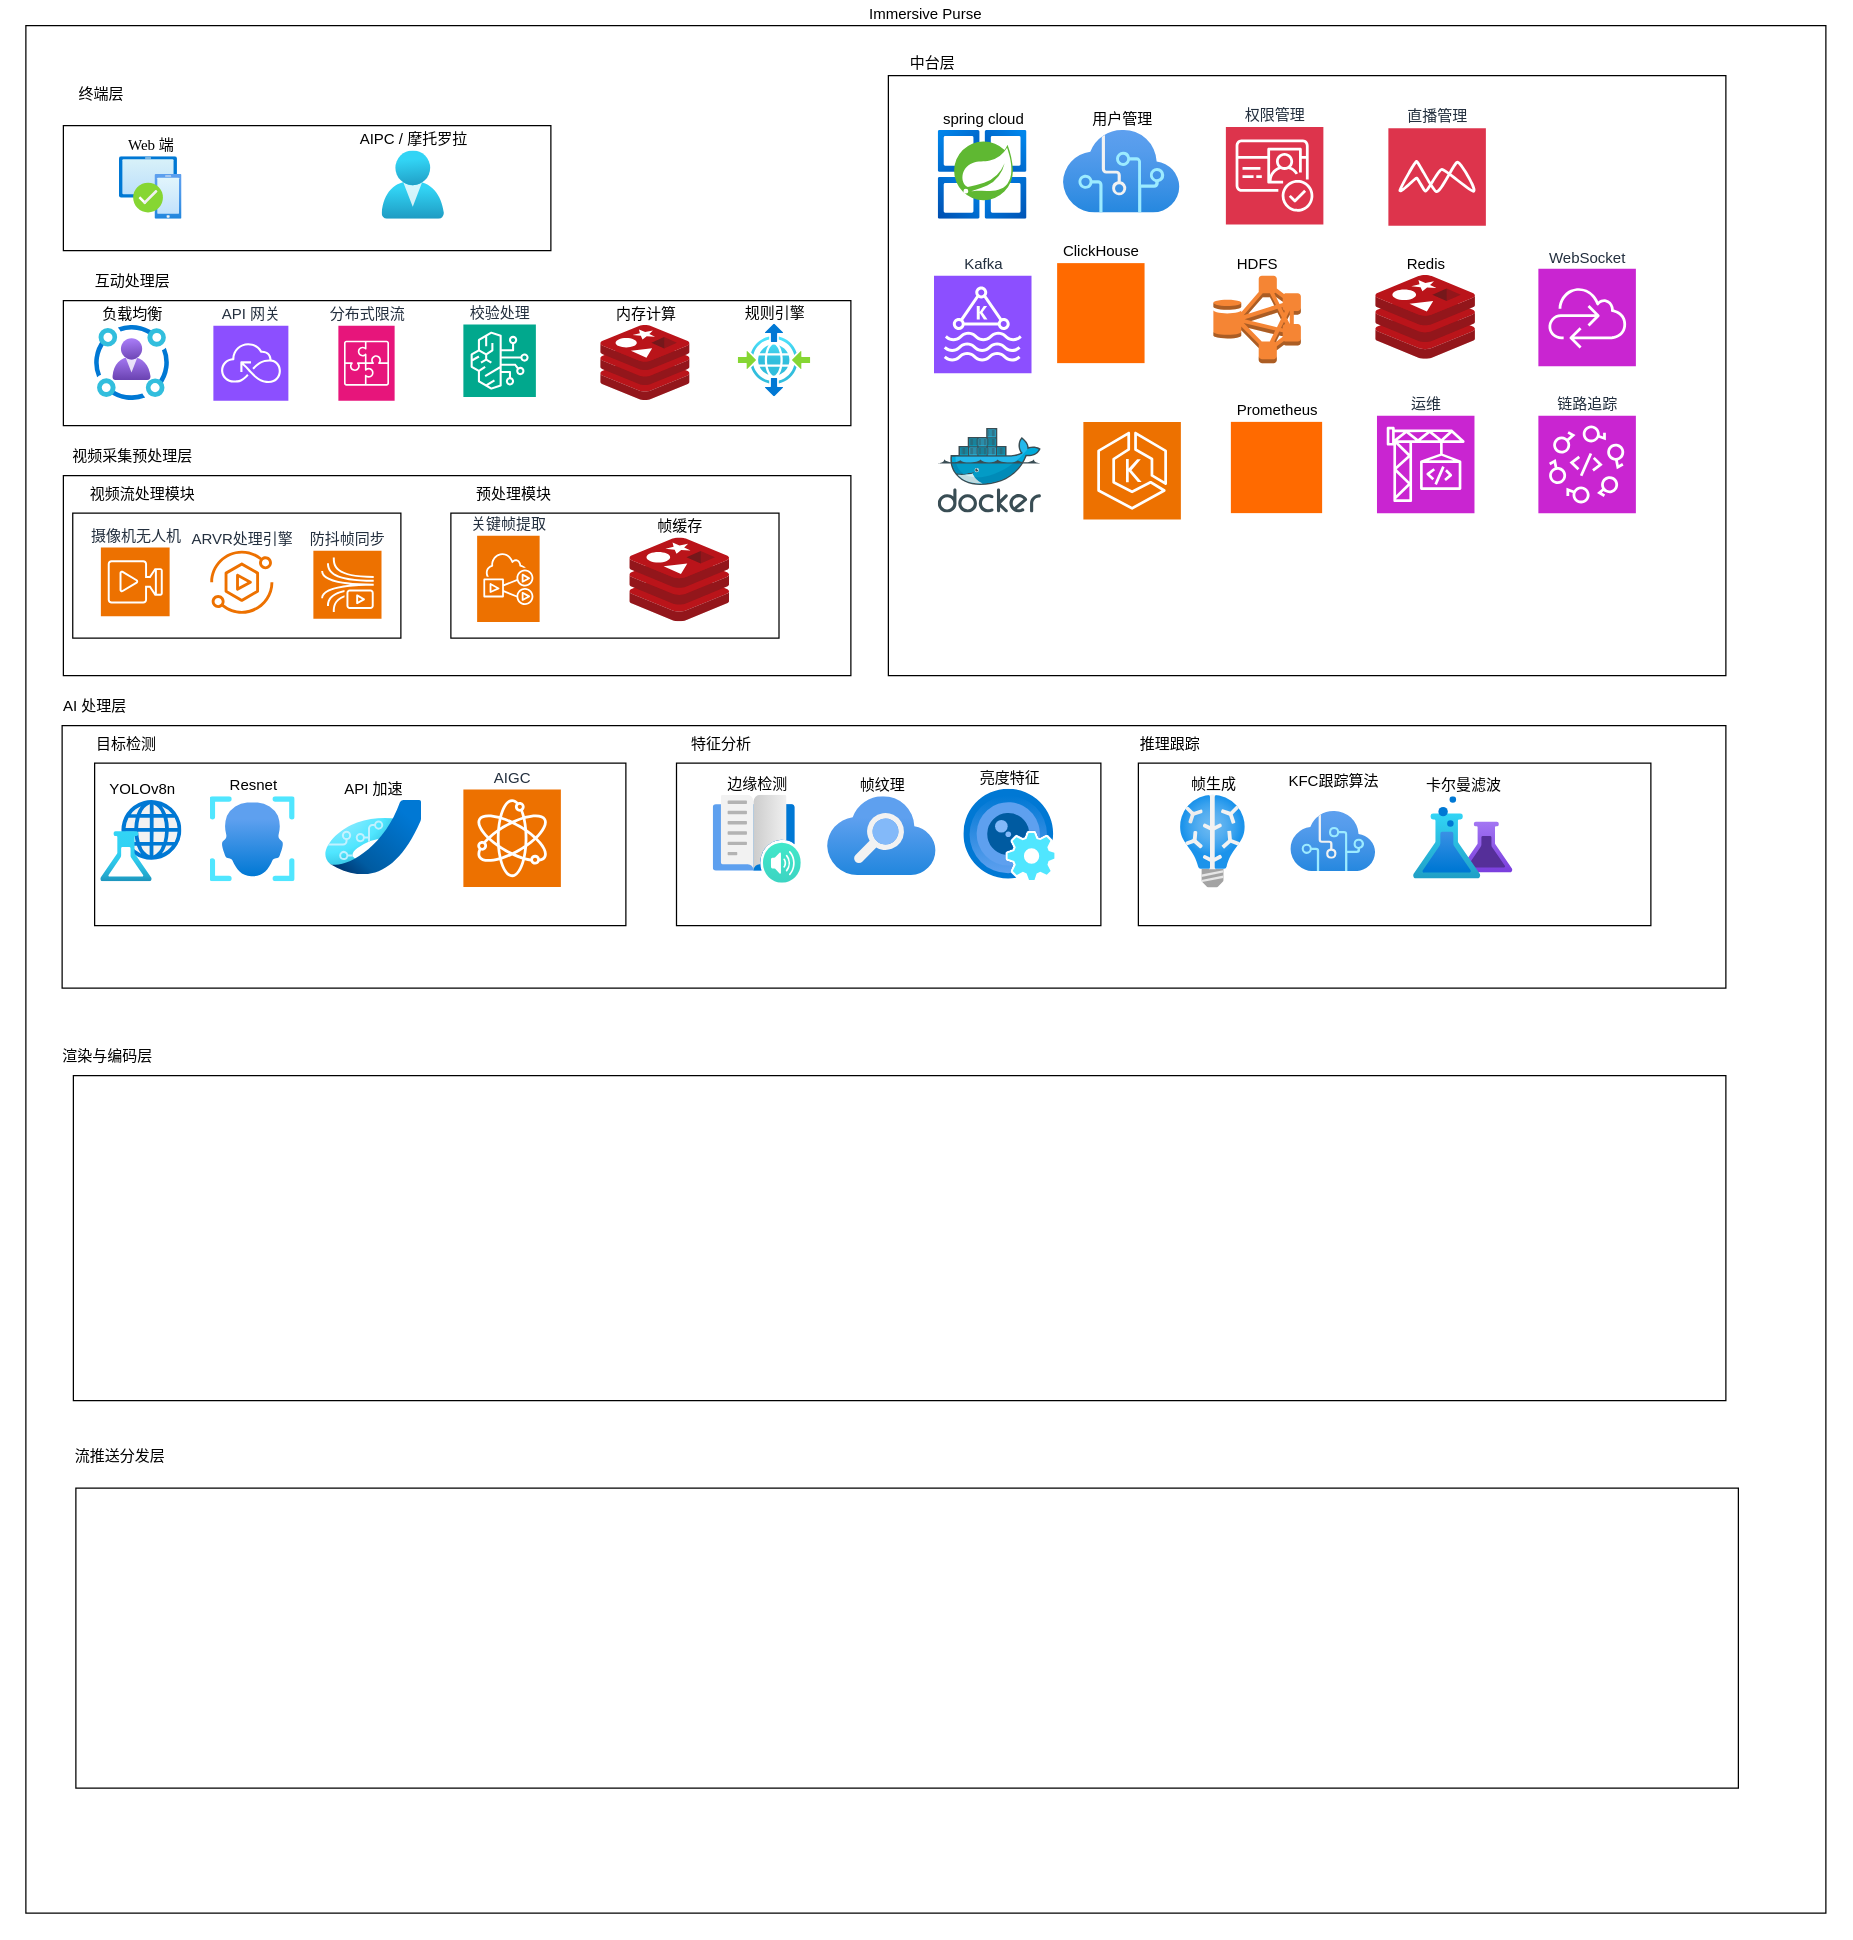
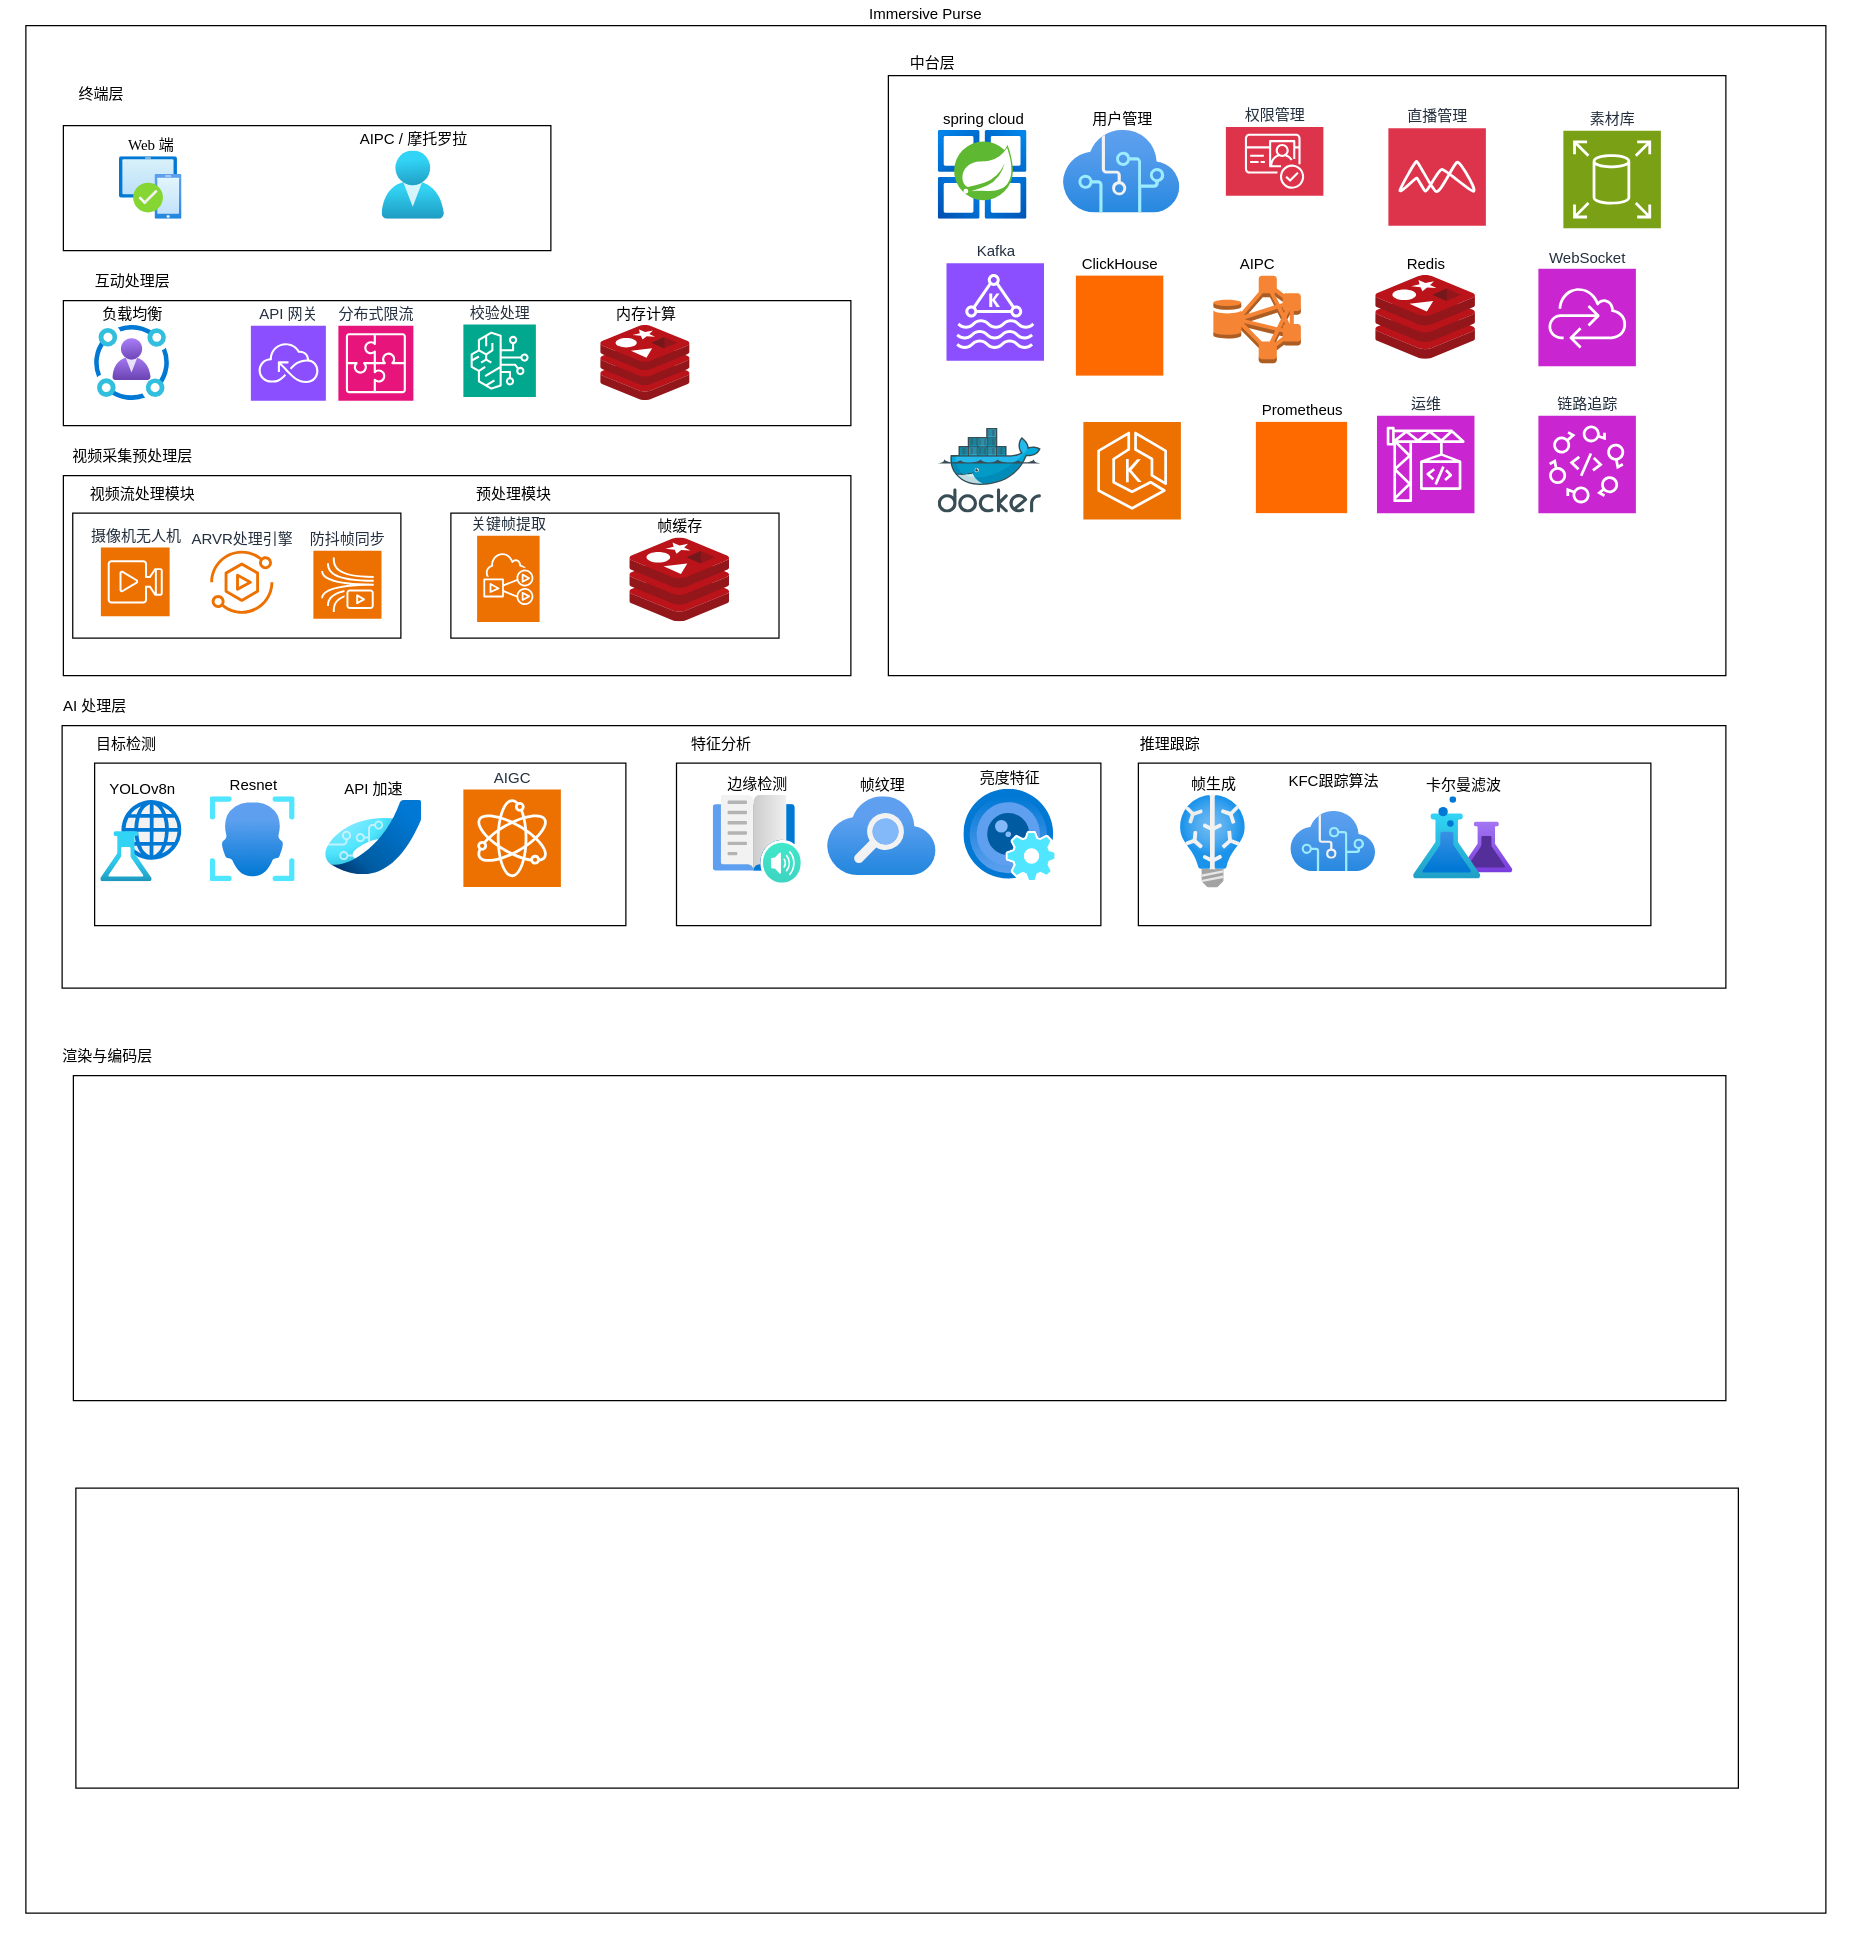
- <mxCell id="45" value="权限管理" style="sketch=0;points=[[0,0,0],[0.25,0,0],[0.5,0,0],[0.75,0,0],[1,0,0],[0,1,0],[0.25,1,0],[0.5,1,0],[0.75,1,0],[1,1,0],[0,0.25,0],[0,0.5,0],[0,0.75,0],[1,0.25,0],[1,0.5,0],[1,0.75,0]];outlineConnect=0;fontColor=#232F3E;fillColor=#DD344C;strokeColor=#ffffff;dashed=0;verticalLabelPosition=top;verticalAlign=bottom;align=center;html=1;fontSize=12;fontStyle=0;aspect=fixed;shape=mxgraph.aws4.resourceIcon;resIcon=mxgraph.aws4.cognito;labelPosition=center;" vertex="1" parent="1"><mxGeometry x="980" y="101" width="78" height="78" as="geometry" /></mxCell>
+ <mxCell id="45" value="权限管理" style="sketch=0;points=[[0,0,0],[0.25,0,0],[0.5,0,0],[0.75,0,0],[1,0,0],[0,1,0],[0.25,1,0],[0.5,1,0],[0.75,1,0],[1,1,0],[0,0.25,0],[0,0.5,0],[0,0.75,0],[1,0.25,0],[1,0.5,0],[1,0.75,0]];outlineConnect=0;fontColor=#232F3E;fillColor=#DD344C;strokeColor=#ffffff;dashed=0;verticalLabelPosition=top;verticalAlign=bottom;align=center;html=1;fontSize=12;fontStyle=0;aspect=fixed;shape=mxgraph.aws4.resourceIcon;resIcon=mxgraph.aws4.cognito;labelPosition=center;" vertex="1" parent="1"><mxGeometry x="980" y="101" width="78" height="55" as="geometry" /></mxCell>
+ <mxCell id="44" value="素材库" style="sketch=0;points=[[0,0,0],[0.25,0,0],[0.5,0,0],[0.75,0,0],[1,0,0],[0,1,0],[0.25,1,0],[0.5,1,0],[0.75,1,0],[1,1,0],[0,0.25,0],[0,0.5,0],[0,0.75,0],[1,0.25,0],[1,0.5,0],[1,0.75,0]];outlineConnect=0;fontColor=#232F3E;fillColor=#7AA116;strokeColor=#ffffff;dashed=0;verticalLabelPosition=top;verticalAlign=bottom;align=center;html=1;fontSize=12;fontStyle=0;aspect=fixed;shape=mxgraph.aws4.resourceIcon;resIcon=mxgraph.aws4.elastic_block_store;labelPosition=center;" vertex="1" parent="1"><mxGeometry x="1250" y="104" width="78" height="78" as="geometry" /></mxCell>
- <mxCell id="49" value="HDFS" style="outlineConnect=0;dashed=0;verticalLabelPosition=top;verticalAlign=bottom;align=center;html=1;shape=mxgraph.aws3.hdfs_cluster;fillColor=#F58534;gradientColor=none;labelPosition=center;" vertex="1" parent="1"><mxGeometry x="970" y="220" width="70" height="70" as="geometry" /></mxCell>
+ <mxCell id="49" value="AIPC" style="outlineConnect=0;dashed=0;verticalLabelPosition=top;verticalAlign=bottom;align=center;html=1;shape=mxgraph.aws3.hdfs_cluster;fillColor=#F58534;gradientColor=none;labelPosition=center;" vertex="1" parent="1"><mxGeometry x="970" y="220" width="70" height="70" as="geometry" /></mxCell>
- <mxCell id="48" value="ClickHouse" style="points=[];aspect=fixed;html=1;align=center;shadow=0;dashed=0;fillColor=#FF6A00;strokeColor=none;shape=mxgraph.alibaba_cloud.clickhouse;labelPosition=center;verticalLabelPosition=top;verticalAlign=bottom;" vertex="1" parent="1"><mxGeometry x="845" y="210" width="69.95" height="80" as="geometry" /></mxCell>
+ <mxCell id="48" value="ClickHouse" style="points=[];aspect=fixed;html=1;align=center;shadow=0;dashed=0;fillColor=#FF6A00;strokeColor=none;shape=mxgraph.alibaba_cloud.clickhouse;labelPosition=center;verticalLabelPosition=top;verticalAlign=bottom;" vertex="1" parent="1"><mxGeometry x="860" y="220" width="69.95" height="80" as="geometry" /></mxCell>
- <mxCell id="47" value="Kafka" style="sketch=0;points=[[0,0,0],[0.25,0,0],[0.5,0,0],[0.75,0,0],[1,0,0],[0,1,0],[0.25,1,0],[0.5,1,0],[0.75,1,0],[1,1,0],[0,0.25,0],[0,0.5,0],[0,0.75,0],[1,0.25,0],[1,0.5,0],[1,0.75,0]];outlineConnect=0;fontColor=#232F3E;fillColor=#8C4FFF;strokeColor=#ffffff;dashed=0;verticalLabelPosition=top;verticalAlign=bottom;align=center;html=1;fontSize=12;fontStyle=0;aspect=fixed;shape=mxgraph.aws4.resourceIcon;resIcon=mxgraph.aws4.managed_streaming_for_kafka;labelPosition=center;" vertex="1" parent="1"><mxGeometry x="746.5" y="220" width="78" height="78" as="geometry" /></mxCell>
+ <mxCell id="47" value="Kafka" style="sketch=0;points=[[0,0,0],[0.25,0,0],[0.5,0,0],[0.75,0,0],[1,0,0],[0,1,0],[0.25,1,0],[0.5,1,0],[0.75,1,0],[1,1,0],[0,0.25,0],[0,0.5,0],[0,0.75,0],[1,0.25,0],[1,0.5,0],[1,0.75,0]];outlineConnect=0;fontColor=#232F3E;fillColor=#8C4FFF;strokeColor=#ffffff;dashed=0;verticalLabelPosition=top;verticalAlign=bottom;align=center;html=1;fontSize=12;fontStyle=0;aspect=fixed;shape=mxgraph.aws4.resourceIcon;resIcon=mxgraph.aws4.managed_streaming_for_kafka;labelPosition=center;" vertex="1" parent="1"><mxGeometry x="756.5" y="210" width="78" height="78" as="geometry" /></mxCell>
- <mxCell id="16" value="规则引擎" style="image;aspect=fixed;html=1;points=[];align=center;fontSize=12;image=img/lib/azure2/networking/Azure_Communications_Gateway.svg;labelPosition=center;verticalLabelPosition=top;verticalAlign=bottom;" vertex="1" parent="1"><mxGeometry x="590" y="259" width="58" height="58" as="geometry" /></mxCell>
- <mxCell id="11" value="API 网关" style="sketch=0;points=[[0,0,0],[0.25,0,0],[0.5,0,0],[0.75,0,0],[1,0,0],[0,1,0],[0.25,1,0],[0.5,1,0],[0.75,1,0],[1,1,0],[0,0.25,0],[0,0.5,0],[0,0.75,0],[1,0.25,0],[1,0.5,0],[1,0.75,0]];outlineConnect=0;fontColor=#232F3E;fillColor=#8C4FFF;strokeColor=#ffffff;dashed=0;verticalLabelPosition=top;verticalAlign=bottom;align=center;html=1;fontSize=12;fontStyle=0;aspect=fixed;shape=mxgraph.aws4.resourceIcon;resIcon=mxgraph.aws4.serverless;labelPosition=center;" vertex="1" parent="1"><mxGeometry x="170" y="260" width="60" height="60" as="geometry" /></mxCell>
+ <mxCell id="11" value="API 网关" style="sketch=0;points=[[0,0,0],[0.25,0,0],[0.5,0,0],[0.75,0,0],[1,0,0],[0,1,0],[0.25,1,0],[0.5,1,0],[0.75,1,0],[1,1,0],[0,0.25,0],[0,0.5,0],[0,0.75,0],[1,0.25,0],[1,0.5,0],[1,0.75,0]];outlineConnect=0;fontColor=#232F3E;fillColor=#8C4FFF;strokeColor=#ffffff;dashed=0;verticalLabelPosition=top;verticalAlign=bottom;align=center;html=1;fontSize=12;fontStyle=0;aspect=fixed;shape=mxgraph.aws4.resourceIcon;resIcon=mxgraph.aws4.serverless;labelPosition=center;" vertex="1" parent="1"><mxGeometry x="200" y="260" width="60" height="60" as="geometry" /></mxCell>
- <mxCell id="13" value="分布式限流" style="sketch=0;points=[[0,0,0],[0.25,0,0],[0.5,0,0],[0.75,0,0],[1,0,0],[0,1,0],[0.25,1,0],[0.5,1,0],[0.75,1,0],[1,1,0],[0,0.25,0],[0,0.5,0],[0,0.75,0],[1,0.25,0],[1,0.5,0],[1,0.75,0]];outlineConnect=0;fontColor=#232F3E;fillColor=#E7157B;strokeColor=#ffffff;dashed=0;verticalLabelPosition=top;verticalAlign=bottom;align=center;html=1;fontSize=12;fontStyle=0;aspect=fixed;shape=mxgraph.aws4.resourceIcon;resIcon=mxgraph.aws4.application_integration;labelPosition=center;" vertex="1" parent="1"><mxGeometry x="270" y="260" width="45" height="60" as="geometry" /></mxCell>
+ <mxCell id="13" value="分布式限流" style="sketch=0;points=[[0,0,0],[0.25,0,0],[0.5,0,0],[0.75,0,0],[1,0,0],[0,1,0],[0.25,1,0],[0.5,1,0],[0.75,1,0],[1,1,0],[0,0.25,0],[0,0.5,0],[0,0.75,0],[1,0.25,0],[1,0.5,0],[1,0.75,0]];outlineConnect=0;fontColor=#232F3E;fillColor=#E7157B;strokeColor=#ffffff;dashed=0;verticalLabelPosition=top;verticalAlign=bottom;align=center;html=1;fontSize=12;fontStyle=0;aspect=fixed;shape=mxgraph.aws4.resourceIcon;resIcon=mxgraph.aws4.application_integration;labelPosition=center;" vertex="1" parent="1"><mxGeometry x="270" y="260" width="60" height="60" as="geometry" /></mxCell>
- <mxCell id="62" value="Prometheus" style="points=[];aspect=fixed;html=1;align=center;shadow=0;dashed=0;fillColor=#FF6A00;strokeColor=none;shape=mxgraph.alibaba_cloud.prometheus;labelPosition=center;verticalLabelPosition=top;verticalAlign=bottom;" vertex="1" parent="1"><mxGeometry x="984" y="337" width="73" height="73" as="geometry" /></mxCell>
+ <mxCell id="62" value="Prometheus" style="points=[];aspect=fixed;html=1;align=center;shadow=0;dashed=0;fillColor=#FF6A00;strokeColor=none;shape=mxgraph.alibaba_cloud.prometheus;labelPosition=center;verticalLabelPosition=top;verticalAlign=bottom;" vertex="1" parent="1"><mxGeometry x="1004" y="337" width="73" height="73" as="geometry" /></mxCell>
- <mxCell id="66" value="流推送分发层" style="text;html=1;align=center;verticalAlign=middle;resizable=0;points=[];autosize=1;strokeColor=none;fillColor=none;" vertex="1" parent="1"><mxGeometry x="45" y="1150" width="100" height="30" as="geometry" /></mxCell>
